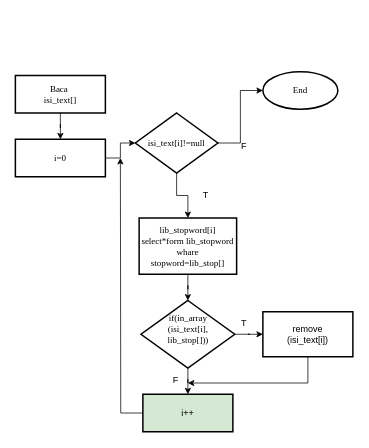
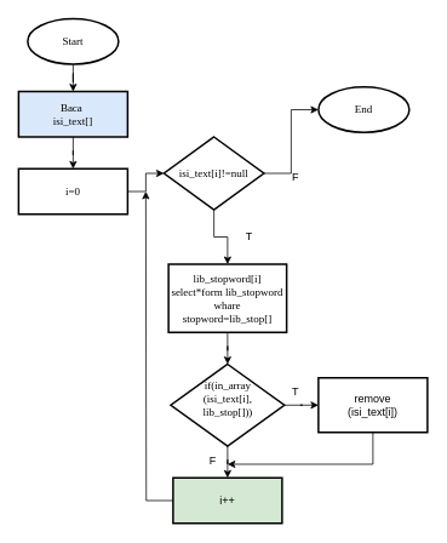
+ <mxCell id="3" value="&lt;font face=&quot;Times New Roman&quot;&gt;Start&lt;/font&gt;" style="strokeWidth=2;html=1;shape=mxgraph.flowchart.start_1;whiteSpace=wrap;" parent="1" vertex="1"><mxGeometry x="30" y="20" width="100" height="50" as="geometry" /></mxCell>
+ <mxCell id="2" value="" style="edgeStyle=orthogonalEdgeStyle;rounded=0;orthogonalLoop=1;jettySize=auto;html=1;" parent="1" source="3" target="6" edge="1"><mxGeometry relative="1" as="geometry" /></mxCell>
- <mxCell id="6" value="&lt;font face=&quot;Times New Roman&quot;&gt;Baca&amp;nbsp;&lt;br&gt;isi_text[]&lt;/font&gt;" style="whiteSpace=wrap;html=1;strokeWidth=2;" parent="1" vertex="1"><mxGeometry x="20" y="100" width="120" height="50" as="geometry" /></mxCell>
+ <mxCell id="6" value="&lt;font face=&quot;Times New Roman&quot;&gt;Baca&amp;nbsp;&lt;br&gt;isi_text[]&lt;/font&gt;" style="whiteSpace=wrap;html=1;strokeWidth=2;fillColor=#dae8fc;" parent="1" vertex="1"><mxGeometry x="20" y="100" width="120" height="50" as="geometry" /></mxCell>
